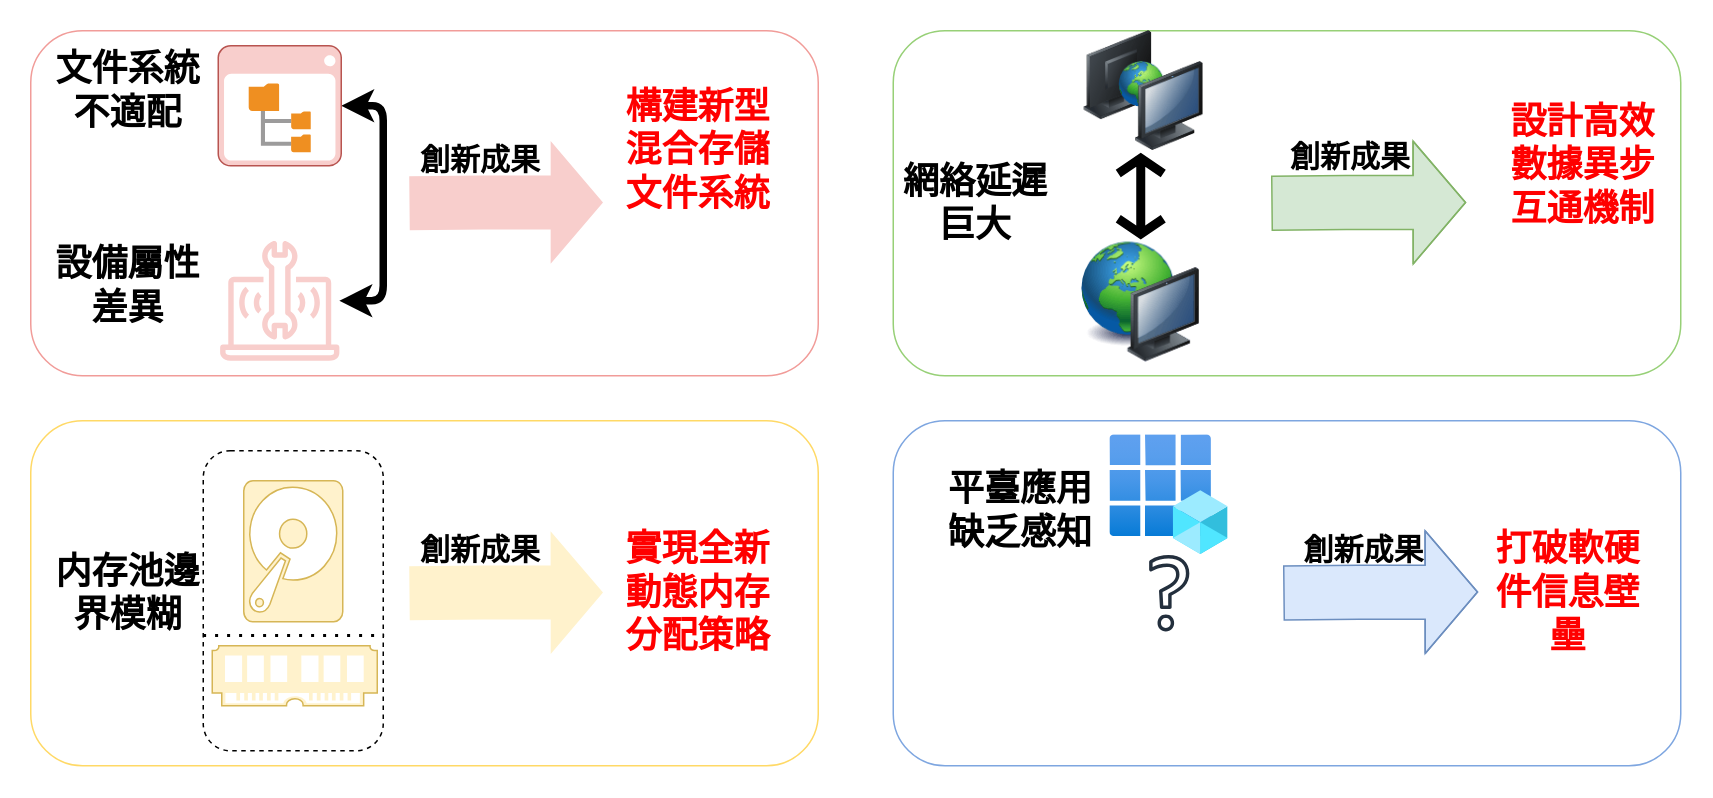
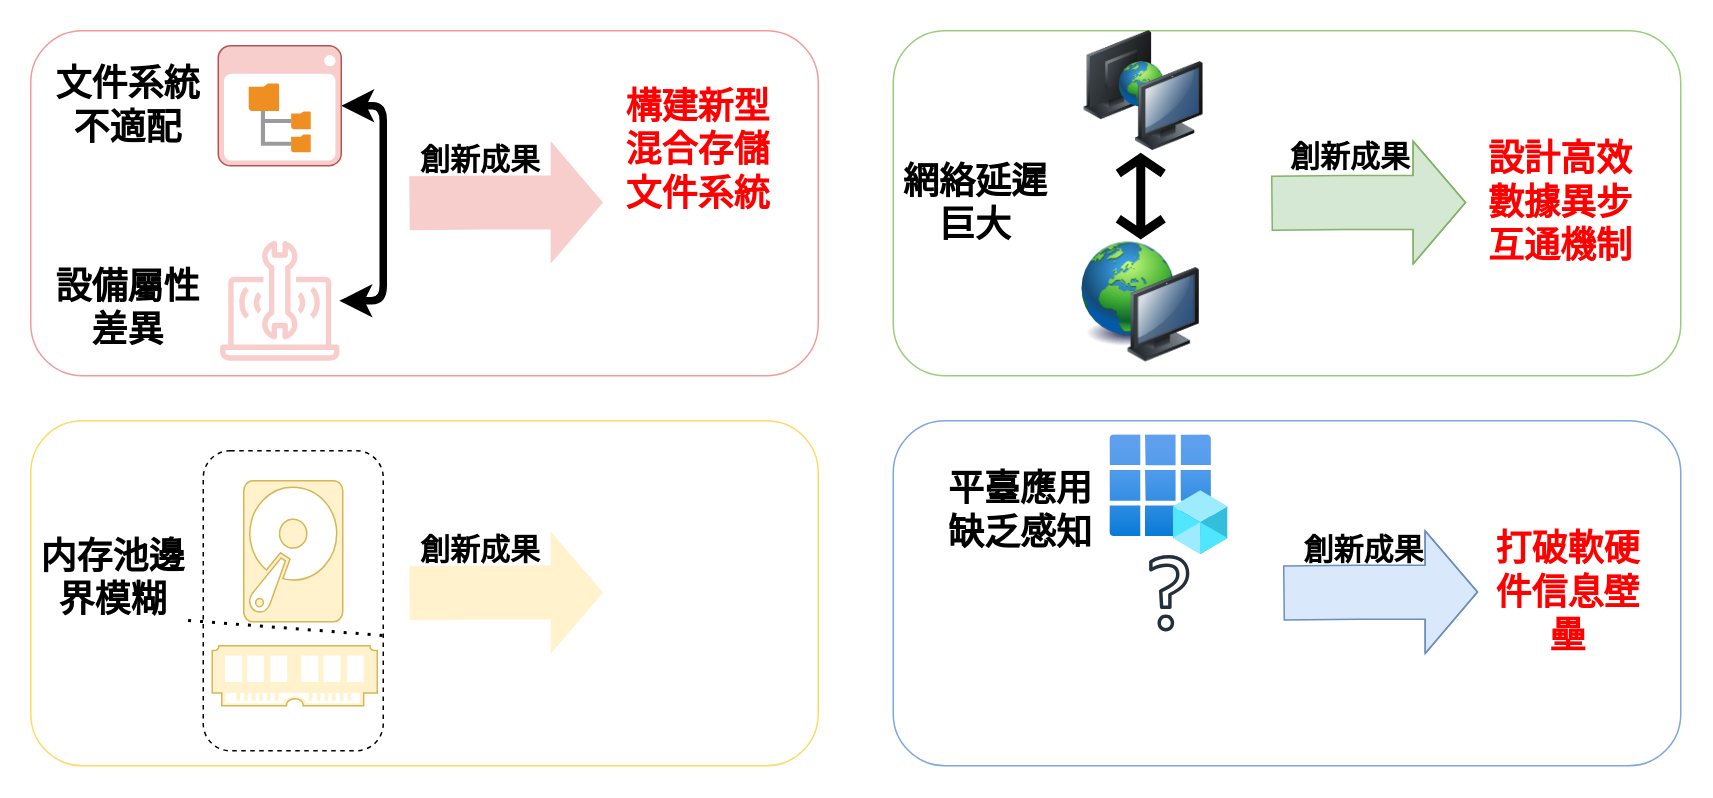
- <mxCell id="4" value="&lt;span style=&quot;font-size: 24px;&quot;&gt;&lt;b&gt;文件系統不適配&lt;br&gt;&lt;br&gt;&lt;/b&gt;&lt;/span&gt;" style="rounded=0;whiteSpace=wrap;html=1;fillColor=none;strokeColor=none;" vertex="1" parent="1"><mxGeometry x="35" y="40" width="100" height="70" as="geometry" /></mxCell>
+ <mxCell id="4" value="&lt;span style=&quot;font-size: 24px;&quot;&gt;&lt;b&gt;文件系統不適配&lt;br&gt;&lt;br&gt;&lt;/b&gt;&lt;/span&gt;" style="rounded=0;whiteSpace=wrap;html=1;fillColor=none;strokeColor=none;" vertex="1" parent="1"><mxGeometry x="35" y="50" width="100" height="70" as="geometry" /></mxCell>
- <mxCell id="22" value="&lt;span style=&quot;font-size: 24px;&quot;&gt;&lt;b&gt;&lt;font color=&quot;#ff0000&quot;&gt;設計高效數據異步互通機制&lt;/font&gt;&lt;br&gt;&lt;/b&gt;&lt;/span&gt;" style="rounded=0;whiteSpace=wrap;html=1;fillColor=none;strokeColor=none;" vertex="1" parent="18"><mxGeometry x="410" y="15" width="100" height="150" as="geometry" /></mxCell>
+ <mxCell id="22" value="&lt;span style=&quot;font-size: 24px;&quot;&gt;&lt;b&gt;&lt;font color=&quot;#ff0000&quot;&gt;設計高效數據異步互通機制&lt;/font&gt;&lt;br&gt;&lt;/b&gt;&lt;/span&gt;" style="rounded=0;whiteSpace=wrap;html=1;fillColor=none;strokeColor=none;" vertex="1" parent="18"><mxGeometry x="395" y="40" width="100" height="150" as="geometry" /></mxCell>
- <mxCell id="9" value="&lt;span style=&quot;font-size: 24px;&quot;&gt;&lt;b&gt;設備屬性差異&lt;br&gt;&lt;/b&gt;&lt;/span&gt;" style="rounded=0;whiteSpace=wrap;html=1;fillColor=none;strokeColor=none;" vertex="1" parent="1"><mxGeometry x="35" y="155" width="100" height="70" as="geometry" /></mxCell>
+ <mxCell id="9" value="&lt;span style=&quot;font-size: 24px;&quot;&gt;&lt;b&gt;設備屬性差異&lt;br&gt;&lt;/b&gt;&lt;/span&gt;" style="rounded=0;whiteSpace=wrap;html=1;fillColor=none;strokeColor=none;" vertex="1" parent="1"><mxGeometry x="35" y="170" width="100" height="70" as="geometry" /></mxCell>
- <mxCell id="15" value="&lt;span style=&quot;font-size: 24px;&quot;&gt;&lt;b&gt;内存池邊界模糊&lt;br&gt;&lt;/b&gt;&lt;/span&gt;" style="rounded=0;whiteSpace=wrap;html=1;fillColor=none;strokeColor=none;" vertex="1" parent="1"><mxGeometry x="35" y="360" width="100" height="70" as="geometry" /></mxCell>
+ <mxCell id="15" value="&lt;span style=&quot;font-size: 24px;&quot;&gt;&lt;b&gt;内存池邊界模糊&lt;br&gt;&lt;/b&gt;&lt;/span&gt;" style="rounded=0;whiteSpace=wrap;html=1;fillColor=none;strokeColor=none;" vertex="1" parent="1"><mxGeometry x="25" y="350" width="100" height="70" as="geometry" /></mxCell>
- <mxCell id="17" value="&lt;b style=&quot;border-color: var(--border-color); font-size: 24px;&quot;&gt;&lt;font style=&quot;border-color: var(--border-color);&quot; color=&quot;#ff0000&quot;&gt;實現全新動態内存分配策略&lt;/font&gt;&lt;/b&gt;&lt;span style=&quot;font-size: 24px;&quot;&gt;&lt;b&gt;&lt;br&gt;&lt;/b&gt;&lt;/span&gt;" style="rounded=0;whiteSpace=wrap;html=1;fillColor=none;strokeColor=none;" vertex="1" parent="1"><mxGeometry x="415" y="320" width="100" height="150" as="geometry" /></mxCell>
